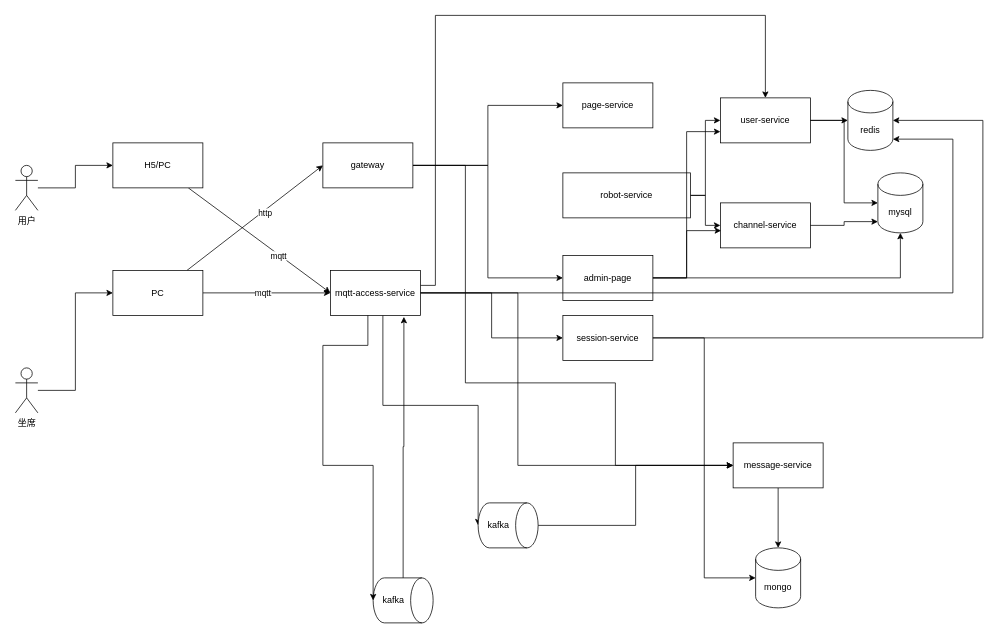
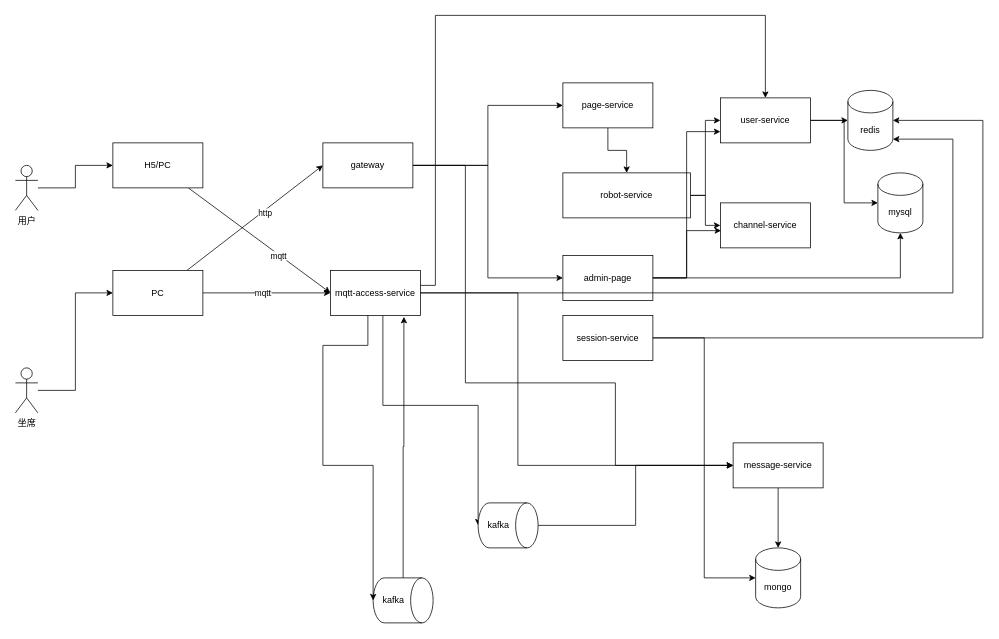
+ <mxCell id="22" style="edgeStyle=orthogonalEdgeStyle;rounded=0;orthogonalLoop=1;jettySize=auto;html=1;entryX=0.5;entryY=0;entryDx=0;entryDy=0;" parent="1" source="23" target="14" edge="1"><mxGeometry relative="1" as="geometry" /></mxCell>
- <mxCell id="46" style="edgeStyle=orthogonalEdgeStyle;rounded=0;orthogonalLoop=1;jettySize=auto;html=1;entryX=0;entryY=1;entryDx=0;entryDy=-15;entryPerimeter=0;" parent="1" source="11" target="43" edge="1"><mxGeometry relative="1" as="geometry" /></mxCell>
- <mxCell id="17" style="edgeStyle=orthogonalEdgeStyle;rounded=0;orthogonalLoop=1;jettySize=auto;html=1;entryX=0;entryY=0.5;entryDx=0;entryDy=0;" edge="1" parent="1" source="19" target="48"><mxGeometry relative="1" as="geometry" /></mxCell>
